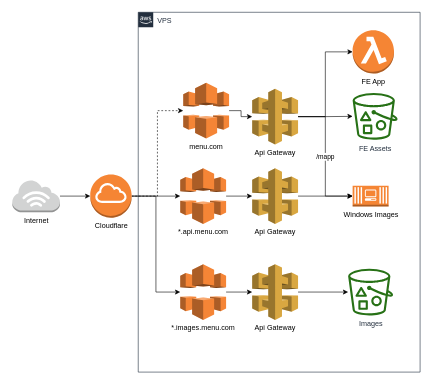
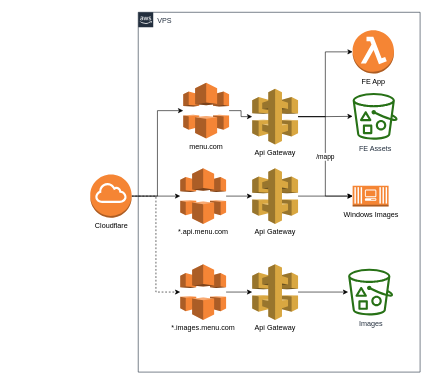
- <mxCell id="5" style="edgeStyle=orthogonalEdgeStyle;rounded=0;orthogonalLoop=1;jettySize=auto;html=1;entryX=0;entryY=0.5;entryDx=0;entryDy=0;entryPerimeter=0;dashed=1;" parent="1" source="8" target="13" edge="1"><mxGeometry relative="1" as="geometry" /></mxCell>
+ <mxCell id="5" style="edgeStyle=orthogonalEdgeStyle;rounded=0;orthogonalLoop=1;jettySize=auto;html=1;entryX=0;entryY=0.5;entryDx=0;entryDy=0;entryPerimeter=0;" parent="1" source="8" target="13" edge="1"><mxGeometry relative="1" as="geometry" /></mxCell>
- <mxCell id="4" value="Internet" style="outlineConnect=0;dashed=0;verticalLabelPosition=bottom;verticalAlign=top;align=center;html=1;shape=mxgraph.aws3.internet_3;fillColor=#D2D3D3;gradientColor=none;" parent="1" vertex="1"><mxGeometry x="20" y="299.5" width="79.5" height="54" as="geometry" /></mxCell>
- <mxCell id="3" style="edgeStyle=orthogonalEdgeStyle;rounded=0;orthogonalLoop=1;jettySize=auto;html=1;" parent="1" source="4" target="8" edge="1"><mxGeometry relative="1" as="geometry" /></mxCell>
- <mxCell id="7" style="edgeStyle=orthogonalEdgeStyle;rounded=0;orthogonalLoop=1;jettySize=auto;html=1;entryX=0;entryY=0.5;entryDx=0;entryDy=0;entryPerimeter=0;" parent="1" source="8" target="21" edge="1"><mxGeometry relative="1" as="geometry" /></mxCell>
+ <mxCell id="7" style="edgeStyle=orthogonalEdgeStyle;rounded=0;orthogonalLoop=1;jettySize=auto;html=1;entryX=0;entryY=0.5;entryDx=0;entryDy=0;entryPerimeter=0;dashed=1;" parent="1" source="8" target="21" edge="1"><mxGeometry relative="1" as="geometry" /></mxCell>
